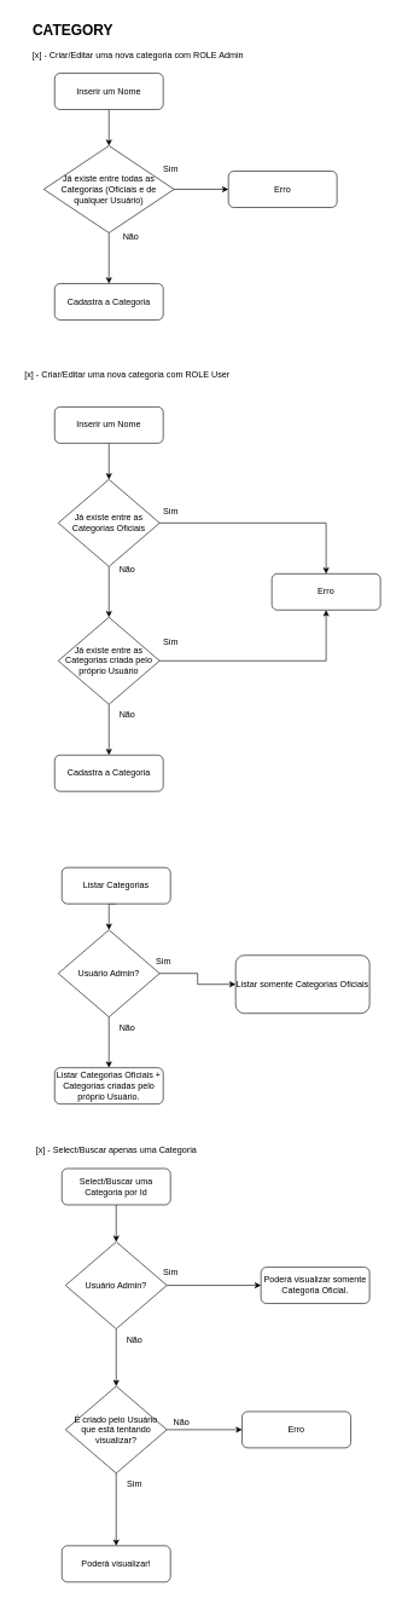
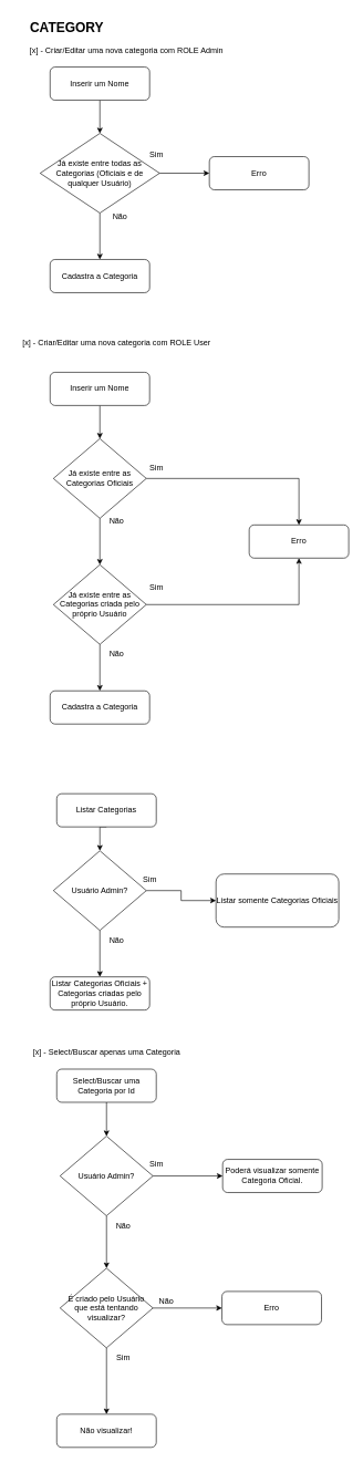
- <mxCell id="43" value="Poderá visualizar somente Categoria Oficial." style="rounded=1;whiteSpace=wrap;html=1;fontSize=12;glass=0;strokeWidth=1;shadow=0;" parent="1" vertex="1"><mxGeometry x="360" y="1746" width="150" height="50" as="geometry" /></mxCell>
+ <mxCell id="43" value="Poderá visualizar somente Categoria Oficial." style="rounded=1;whiteSpace=wrap;html=1;fontSize=12;glass=0;strokeWidth=1;shadow=0;" parent="1" vertex="1"><mxGeometry x="335" y="1746" width="150" height="50" as="geometry" /></mxCell>
- <mxCell id="51" value="Poderá visualizar!" style="rounded=1;whiteSpace=wrap;html=1;fontSize=12;glass=0;strokeWidth=1;shadow=0;" parent="1" vertex="1"><mxGeometry x="85" y="2130" width="150" height="50" as="geometry" /></mxCell>
+ <mxCell id="51" value="Não visualizar!" style="rounded=1;whiteSpace=wrap;html=1;fontSize=12;glass=0;strokeWidth=1;shadow=0;" parent="1" vertex="1"><mxGeometry x="85" y="2130" width="150" height="50" as="geometry" /></mxCell>
